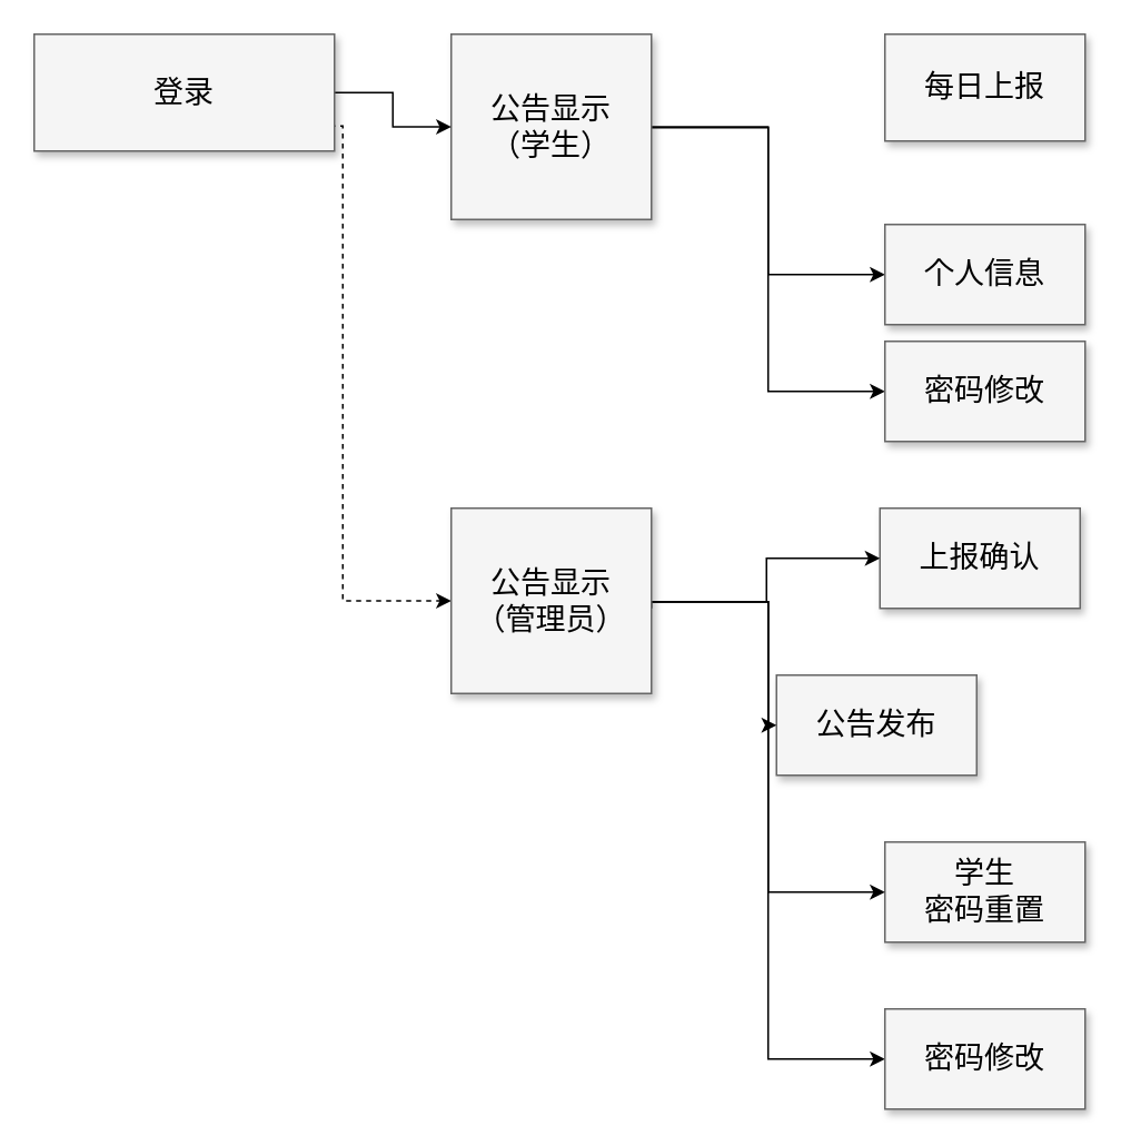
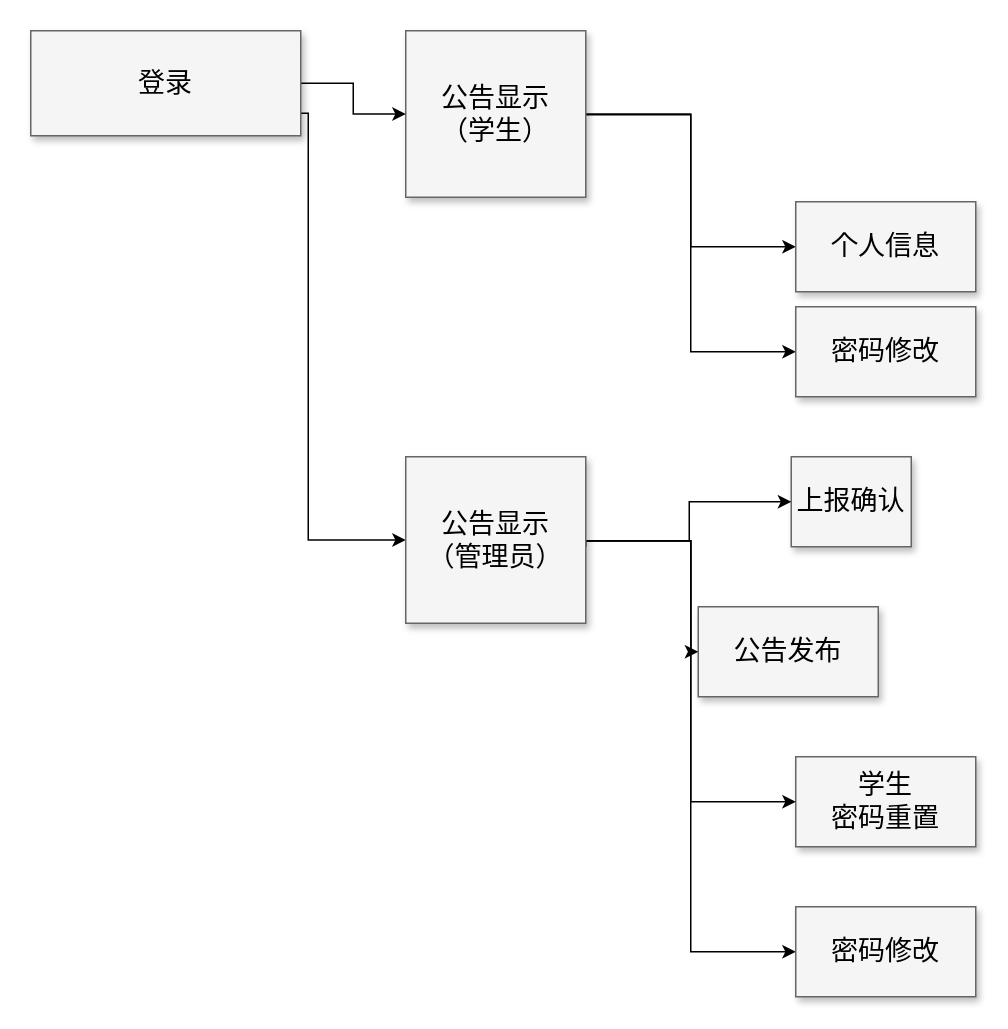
- <mxCell id="5" value="每日上报" style="whiteSpace=wrap;html=1;shadow=1;fontSize=18;fillColor=#f5f5f5;strokeColor=#666666;" parent="1" vertex="1"><mxGeometry x="530" y="20" width="120" height="64" as="geometry" /></mxCell>
- <mxCell id="10" style="edgeStyle=orthogonalEdgeStyle;rounded=0;orthogonalLoop=1;jettySize=auto;html=1;exitX=1;exitY=0.75;exitDx=0;exitDy=0;entryX=0;entryY=0.5;entryDx=0;entryDy=0;dashed=1;" parent="1" source="11" target="18" edge="1"><mxGeometry relative="1" as="geometry"><Array as="points"><mxPoint x="140" y="75" /><mxPoint x="205" y="75" /><mxPoint x="205" y="359" /></Array></mxGeometry></mxCell>
+ <mxCell id="10" style="edgeStyle=orthogonalEdgeStyle;rounded=0;orthogonalLoop=1;jettySize=auto;html=1;exitX=1;exitY=0.75;exitDx=0;exitDy=0;entryX=0;entryY=0.5;entryDx=0;entryDy=0;" parent="1" source="11" target="18" edge="1"><mxGeometry relative="1" as="geometry"><Array as="points"><mxPoint x="140" y="75" /><mxPoint x="205" y="75" /><mxPoint x="205" y="359" /></Array></mxGeometry></mxCell>
- <mxCell id="12" value="上报确认" style="whiteSpace=wrap;html=1;shadow=1;fontSize=18;fillColor=#f5f5f5;strokeColor=#666666;" parent="1" vertex="1"><mxGeometry x="527" y="304" width="120" height="60" as="geometry" /></mxCell>
+ <mxCell id="12" value="上报确认" style="whiteSpace=wrap;html=1;shadow=1;fontSize=18;fillColor=#f5f5f5;strokeColor=#666666;" parent="1" vertex="1"><mxGeometry x="527" y="304" width="80" height="60" as="geometry" /></mxCell>
